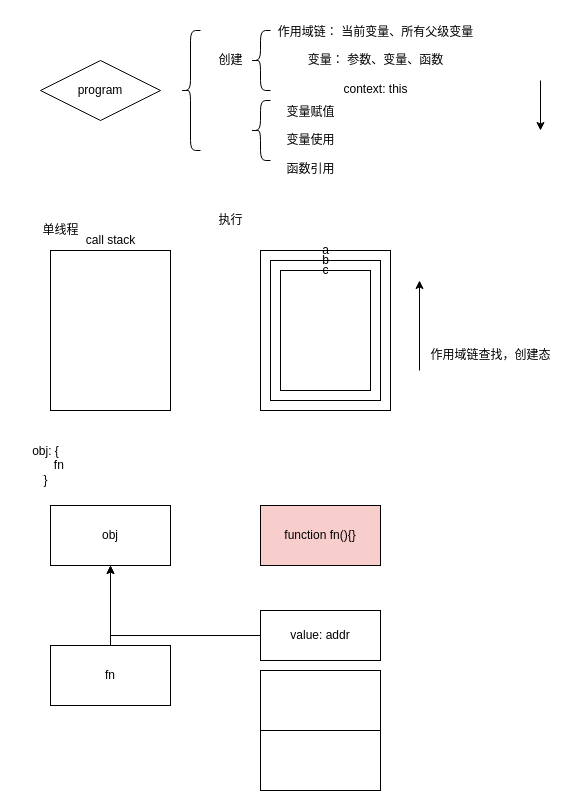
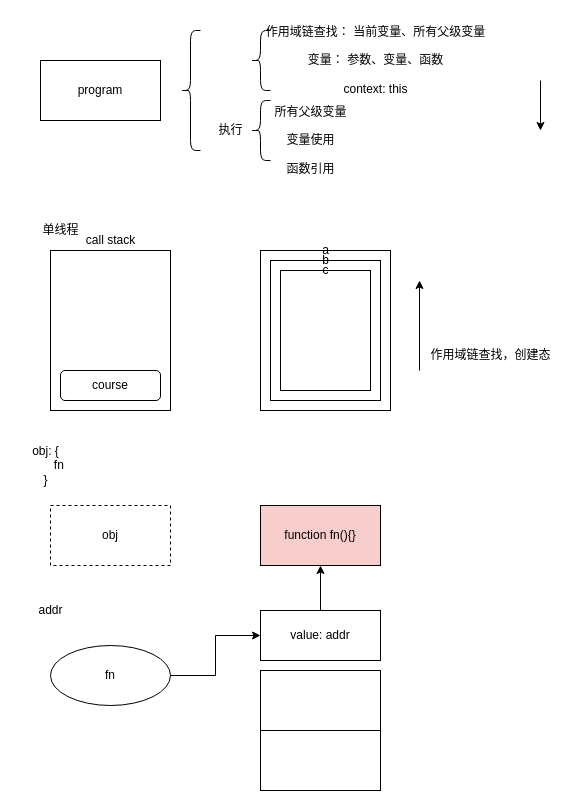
- <mxCell id="4" value="创建" style="text;html=1;align=center;verticalAlign=middle;resizable=0;points=[];autosize=1;strokeColor=none;fillColor=none;" parent="1" vertex="1"><mxGeometry x="210" y="50" width="40" height="20" as="geometry" /></mxCell>
- <mxCell id="7" value="作用域链： 当前变量、所有父级变量&lt;br&gt;&lt;br&gt;变量： 参数、变量、函数&lt;br&gt;&lt;br&gt;context: this&lt;br&gt;" style="text;html=1;align=center;verticalAlign=middle;resizable=0;points=[];autosize=1;strokeColor=none;fillColor=none;" parent="1" vertex="1"><mxGeometry x="270" width="210" height="80" as="geometry" y="20" /></mxCell>
+ <mxCell id="7" value="作用域链查找： 当前变量、所有父级变量&lt;br&gt;&lt;br&gt;变量： 参数、变量、函数&lt;br&gt;&lt;br&gt;context: this&lt;br&gt;" style="text;html=1;align=center;verticalAlign=middle;resizable=0;points=[];autosize=1;strokeColor=none;fillColor=none;" parent="1" vertex="1"><mxGeometry x="270" width="210" height="80" as="geometry" y="20" /></mxCell>
- <mxCell id="2" value="program" style="rhombus;whiteSpace=wrap;html=1;" parent="1" vertex="1"><mxGeometry x="40" y="60" width="120" height="60" as="geometry" /></mxCell>
+ <mxCell id="2" value="program" style="rounded=0;whiteSpace=wrap;html=1;" parent="1" vertex="1"><mxGeometry x="40" y="60" width="120" height="60" as="geometry" /></mxCell>
- <mxCell id="10" value="变量赋值&lt;br&gt;&lt;br&gt;变量使用&lt;br&gt;&lt;br&gt;函数引用" style="text;html=1;align=center;verticalAlign=middle;resizable=0;points=[];autosize=1;strokeColor=none;fillColor=none;" parent="1" vertex="1"><mxGeometry x="280" y="100" width="60" height="80" as="geometry" /></mxCell>
+ <mxCell id="10" value="所有父级变量&lt;br&gt;&lt;br&gt;变量使用&lt;br&gt;&lt;br&gt;函数引用" style="text;html=1;align=center;verticalAlign=middle;resizable=0;points=[];autosize=1;strokeColor=none;fillColor=none;" parent="1" vertex="1"><mxGeometry x="280" y="100" width="60" height="80" as="geometry" /></mxCell>
- <mxCell id="5" value="执行" style="text;html=1;align=center;verticalAlign=middle;resizable=0;points=[];autosize=1;strokeColor=none;fillColor=none;" parent="1" vertex="1"><mxGeometry x="210" y="210" width="40" height="20" as="geometry" /></mxCell>
+ <mxCell id="5" value="执行" style="text;html=1;align=center;verticalAlign=middle;resizable=0;points=[];autosize=1;strokeColor=none;fillColor=none;" parent="1" vertex="1"><mxGeometry x="210" y="120" width="40" height="20" as="geometry" /></mxCell>
+ <mxCell id="14" value="course" style="rounded=1;whiteSpace=wrap;html=1;" parent="1" vertex="1"><mxGeometry x="60" y="370" width="100" height="30" as="geometry" /></mxCell>
- <mxCell id="24" value="obj" style="rounded=0;whiteSpace=wrap;html=1;" parent="1" vertex="1"><mxGeometry x="50" y="505" width="120" height="60" as="geometry" /></mxCell>
+ <mxCell id="24" value="obj" style="rounded=0;whiteSpace=wrap;html=1;dashed=1;" parent="1" vertex="1"><mxGeometry x="50" y="505" width="120" height="60" as="geometry" /></mxCell>
+ <mxCell id="27" value="addr" style="text;html=1;align=center;verticalAlign=middle;resizable=0;points=[];autosize=1;strokeColor=none;fillColor=none;" parent="1" vertex="1"><mxGeometry x="30" y="600" width="40" height="20" as="geometry" /></mxCell>
- <mxCell id="28" value="" style="edgeStyle=orthogonalEdgeStyle;rounded=0;orthogonalLoop=1;jettySize=auto;html=1;" parent="1" source="29" target="24" edge="1"><mxGeometry relative="1" as="geometry" /></mxCell>
+ <mxCell id="28" value="" style="edgeStyle=orthogonalEdgeStyle;rounded=0;orthogonalLoop=1;jettySize=auto;html=1;" parent="1" source="29" target="32" edge="1"><mxGeometry relative="1" as="geometry" /></mxCell>
- <mxCell id="25" value="" style="edgeStyle=orthogonalEdgeStyle;rounded=0;orthogonalLoop=1;jettySize=auto;html=1;" parent="1" source="26" target="24" edge="1"><mxGeometry relative="1" as="geometry" /></mxCell>
+ <mxCell id="25" value="" style="edgeStyle=orthogonalEdgeStyle;rounded=0;orthogonalLoop=1;jettySize=auto;html=1;entryX=0;entryY=0.5;entryDx=0;entryDy=0;" parent="1" source="26" target="29" edge="1"><mxGeometry relative="1" as="geometry" /></mxCell>
- <mxCell id="26" value="fn" style="rounded=0;whiteSpace=wrap;html=1;" parent="1" vertex="1"><mxGeometry x="50" y="645" width="120" height="60" as="geometry" /></mxCell>
+ <mxCell id="26" value="fn" style="ellipse;whiteSpace=wrap;html=1;" parent="1" vertex="1"><mxGeometry x="50" y="645" width="120" height="60" as="geometry" /></mxCell>
